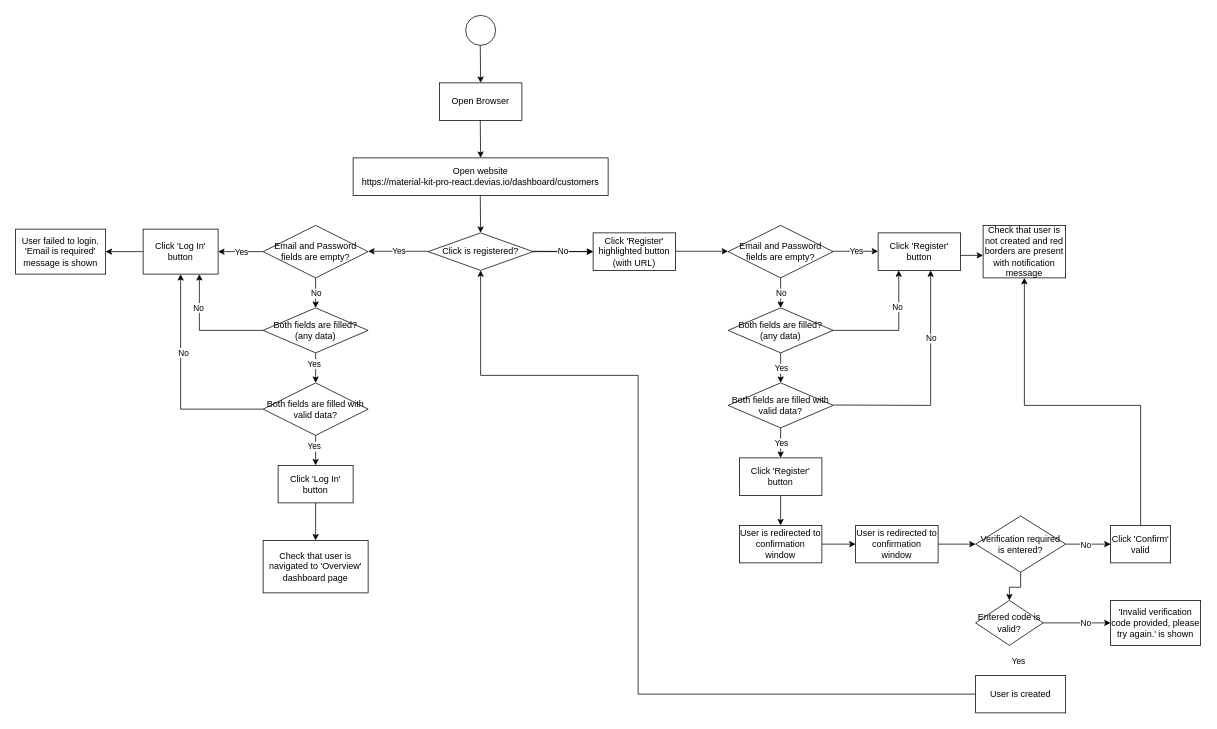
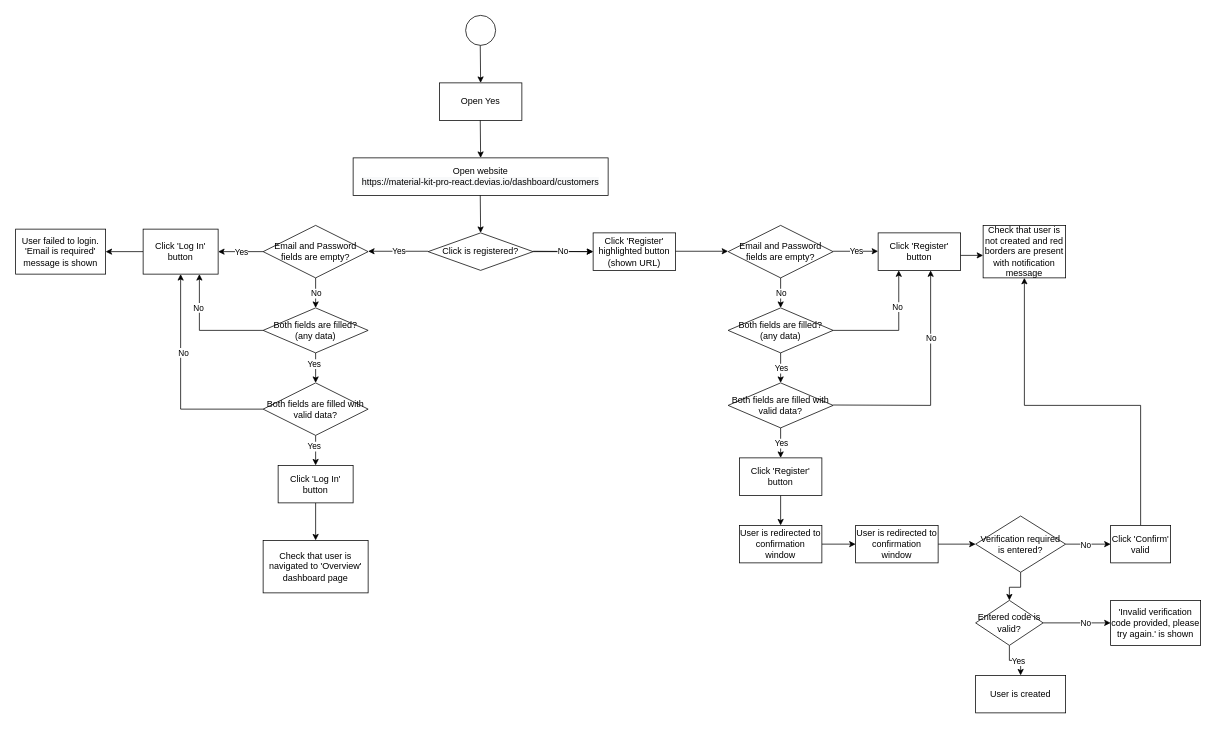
- <mxCell id="4" value="Open Browser" style="html=1;whiteSpace=wrap;" vertex="1" parent="1"><mxGeometry x="585" y="110" width="110" height="50" as="geometry" /></mxCell>
+ <mxCell id="4" value="Open Yes" style="html=1;whiteSpace=wrap;" vertex="1" parent="1"><mxGeometry x="585" y="110" width="110" height="50" as="geometry" /></mxCell>
- <mxCell id="14" value="Click 'Register' highlighted button (with URL)" style="html=1;whiteSpace=wrap;" vertex="1" parent="1"><mxGeometry x="790" y="310" width="110" height="50" as="geometry" /></mxCell>
+ <mxCell id="14" value="Click 'Register' highlighted button (shown URL)" style="html=1;whiteSpace=wrap;" vertex="1" parent="1"><mxGeometry x="790" y="310" width="110" height="50" as="geometry" /></mxCell>
- <mxCell id="52" value="" style="edgeStyle=orthogonalEdgeStyle;rounded=0;orthogonalLoop=1;jettySize=auto;html=1;entryX=0.5;entryY=1;entryDx=0;entryDy=0;" edge="1" parent="1" source="53" target="9"><mxGeometry relative="1" as="geometry"><mxPoint x="860" y="460" as="targetPoint" /><Array as="points"><mxPoint x="850" y="925" /><mxPoint x="850" y="500" /><mxPoint x="640" y="500" /></Array></mxGeometry></mxCell>
+ <mxCell id="48" value="" style="edgeStyle=orthogonalEdgeStyle;rounded=0;orthogonalLoop=1;jettySize=auto;html=1;" edge="1" parent="1" source="49" target="53"><mxGeometry relative="1" as="geometry" /></mxCell>
